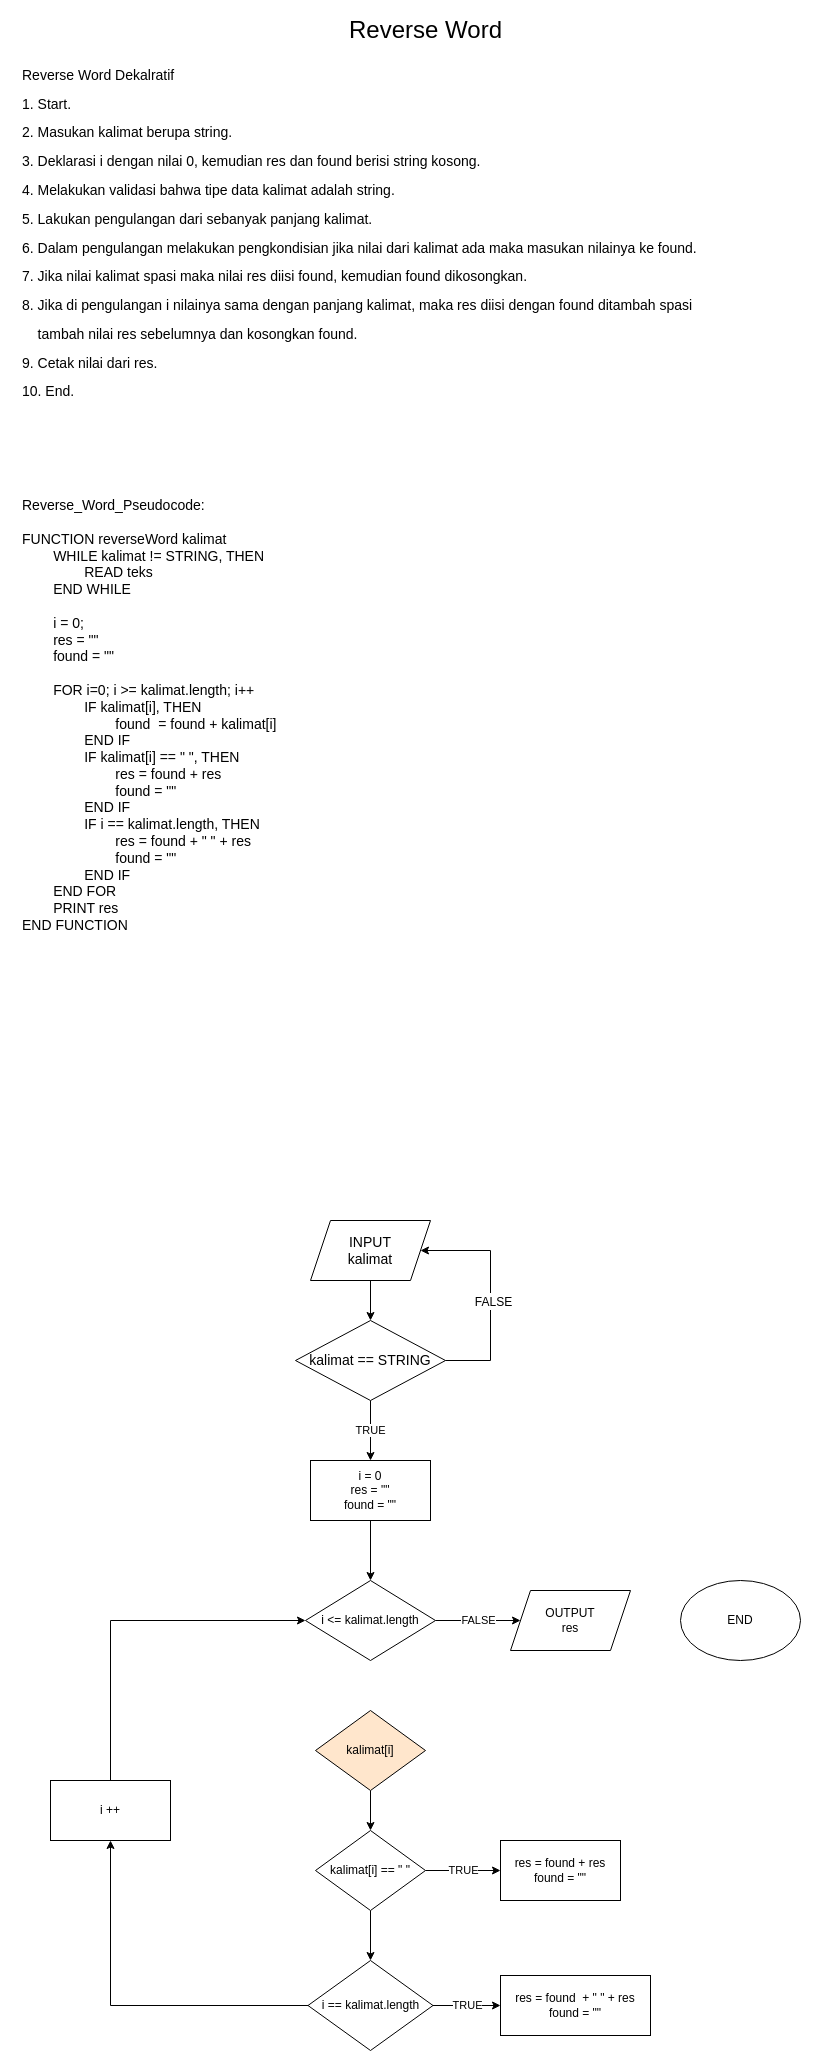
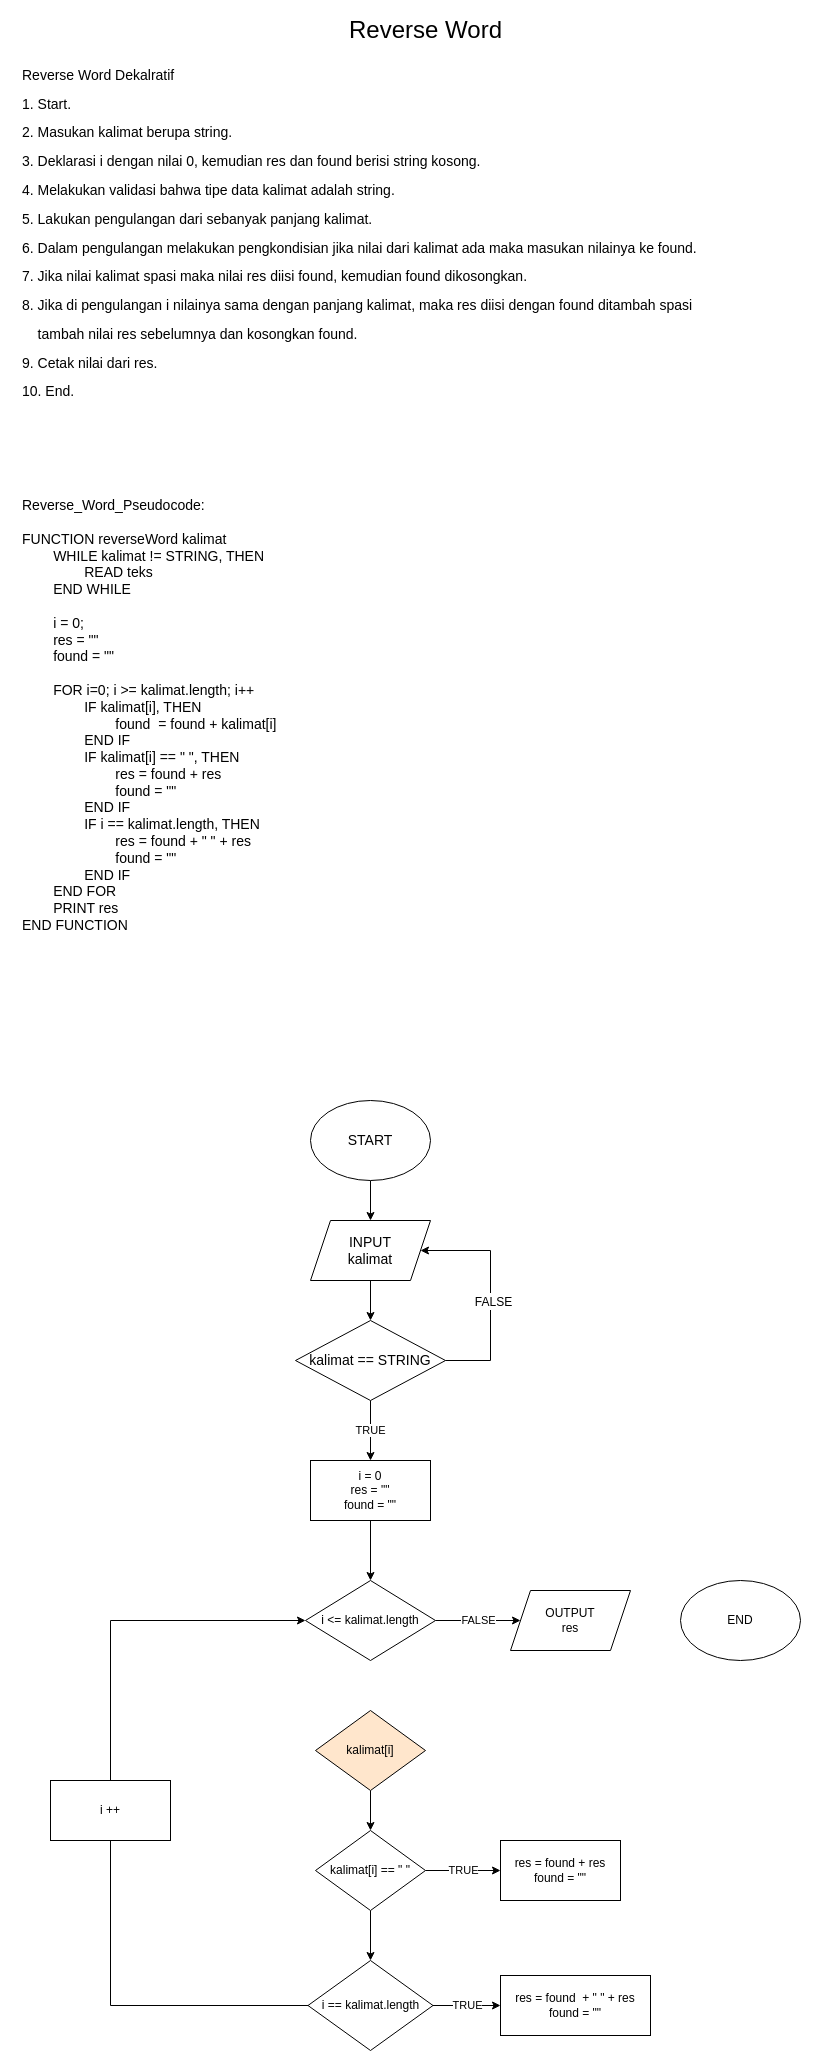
+ <mxCell id="6" value="START" style="ellipse;whiteSpace=wrap;html=1;fontSize=14;" parent="1" vertex="1"><mxGeometry x="310" y="1100" width="120" height="80" as="geometry" /></mxCell>
+ <mxCell id="5" value="" style="edgeStyle=orthogonalEdgeStyle;rounded=0;orthogonalLoop=1;jettySize=auto;html=1;fontSize=14;" parent="1" source="6" target="8" edge="1"><mxGeometry relative="1" as="geometry" /></mxCell>
- <mxCell id="27" style="edgeStyle=orthogonalEdgeStyle;rounded=0;orthogonalLoop=1;jettySize=auto;html=1;entryX=0.5;entryY=1;entryDx=0;entryDy=0;" parent="1" source="28" target="31" edge="1"><mxGeometry relative="1" as="geometry" /></mxCell>
+ <mxCell id="27" style="edgeStyle=orthogonalEdgeStyle;rounded=0;orthogonalLoop=1;jettySize=auto;html=1;entryX=0.5;entryY=1;entryDx=0;entryDy=0;endArrow=none;" parent="1" source="28" target="31" edge="1"><mxGeometry relative="1" as="geometry" /></mxCell>
